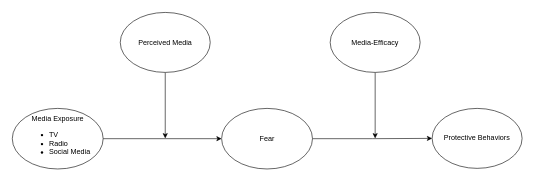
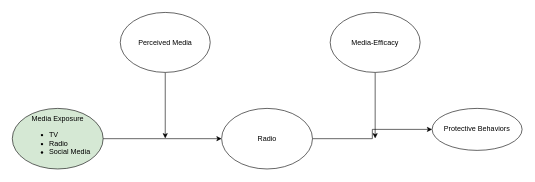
- <mxCell id="10" value="Protective Behaviors" style="ellipse;whiteSpace=wrap;html=1;" parent="1" vertex="1"><mxGeometry x="720" y="180" width="150" height="100" as="geometry" /></mxCell>
+ <mxCell id="10" value="Protective Behaviors" style="ellipse;whiteSpace=wrap;html=1;" parent="1" vertex="1"><mxGeometry x="720" y="180" width="150" height="70" as="geometry" /></mxCell>
- <mxCell id="3" value="Media Exposure&lt;br&gt;&lt;ul&gt;&lt;li style=&quot;text-align: justify&quot;&gt;TV&lt;/li&gt;&lt;li style=&quot;text-align: justify&quot;&gt;Radio&lt;/li&gt;&lt;li style=&quot;text-align: justify&quot;&gt;Social Media&lt;/li&gt;&lt;/ul&gt;" style="ellipse;whiteSpace=wrap;html=1;" parent="1" vertex="1"><mxGeometry y="180" width="151.5" height="101" as="geometry" x="20" /></mxCell>
+ <mxCell id="3" value="Media Exposure&lt;br&gt;&lt;ul&gt;&lt;li style=&quot;text-align: justify&quot;&gt;TV&lt;/li&gt;&lt;li style=&quot;text-align: justify&quot;&gt;Radio&lt;/li&gt;&lt;li style=&quot;text-align: justify&quot;&gt;Social Media&lt;/li&gt;&lt;/ul&gt;" style="ellipse;whiteSpace=wrap;html=1;fillColor=#d5e8d4;" parent="1" vertex="1"><mxGeometry y="180" width="151.5" height="101" as="geometry" x="20" /></mxCell>
- <mxCell id="5" value="Fear" style="ellipse;whiteSpace=wrap;html=1;" parent="1" vertex="1"><mxGeometry x="369" y="180" width="151.5" height="101" as="geometry" /></mxCell>
+ <mxCell id="5" value="Radio" style="ellipse;whiteSpace=wrap;html=1;" parent="1" vertex="1"><mxGeometry x="369" y="180" width="151.5" height="101" as="geometry" /></mxCell>
